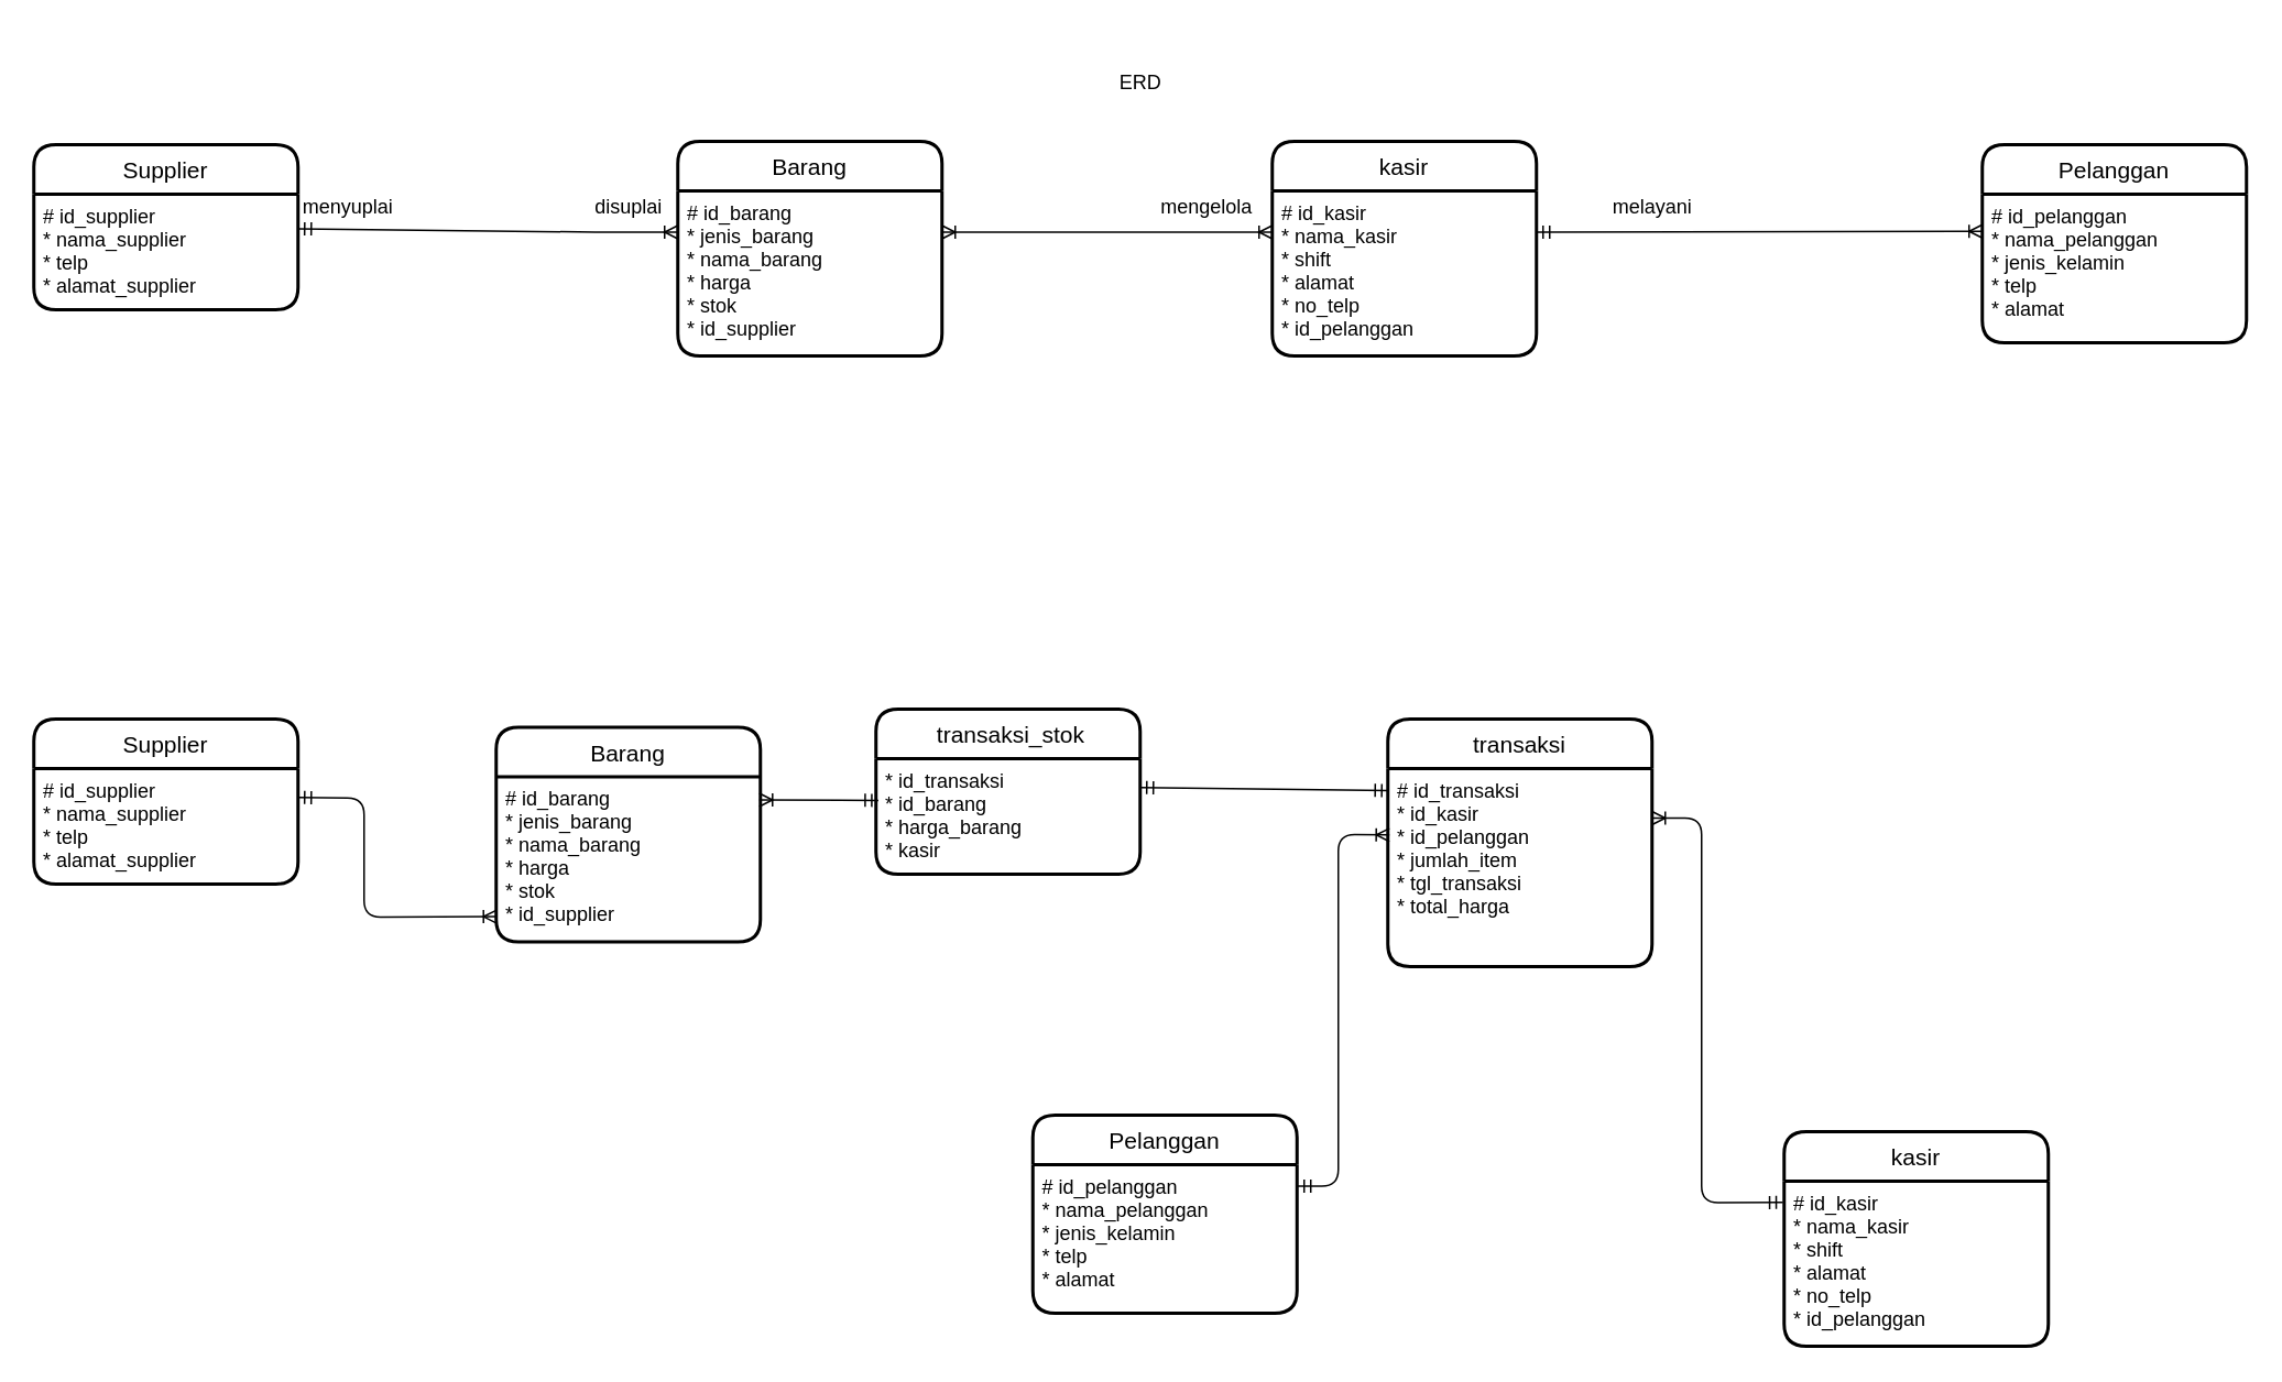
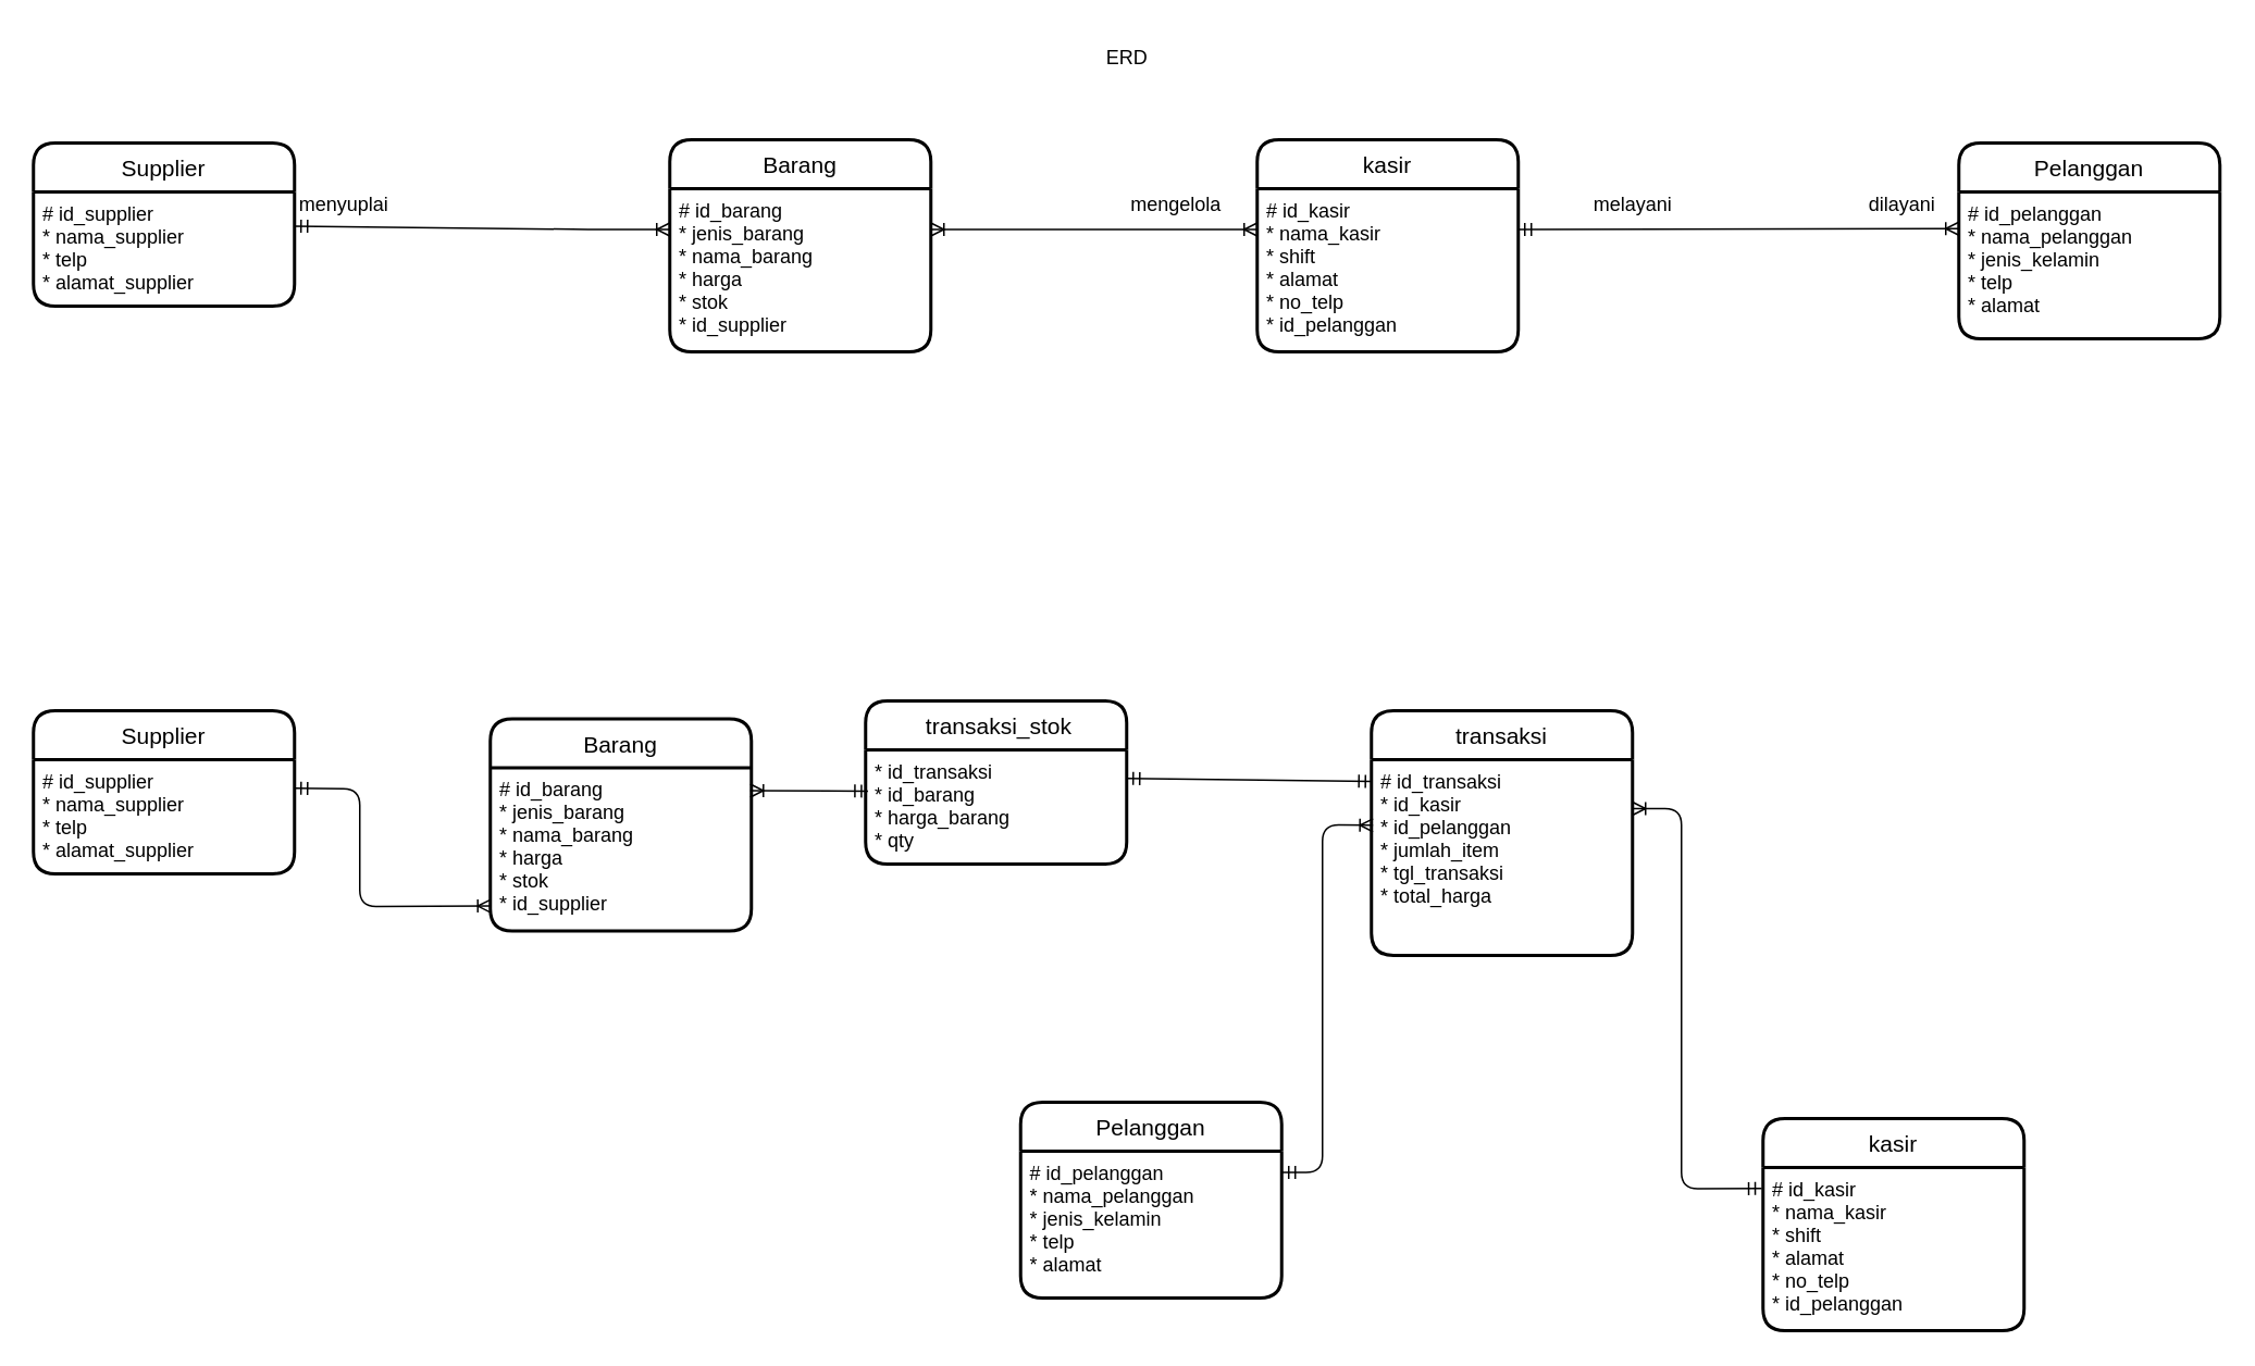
- <mxCell id="21" value="ERD" style="text;html=1;align=center;verticalAlign=middle;resizable=0;points=[];autosize=1;strokeColor=none;fillColor=none;" vertex="1" parent="1"><mxGeometry x="665" y="35" width="50" height="30" as="geometry" /></mxCell>
+ <mxCell id="21" value="ERD" style="text;html=1;align=center;verticalAlign=middle;resizable=0;points=[];autosize=1;strokeColor=none;fillColor=none;" vertex="1" parent="1"><mxGeometry x="665" y="20" width="50" height="30" as="geometry" /></mxCell>
- <mxCell id="17" value="disuplai" style="text;html=1;align=center;verticalAlign=middle;resizable=0;points=[];autosize=1;strokeColor=none;fillColor=none;" vertex="1" parent="1"><mxGeometry x="350" y="110" width="60" height="30" as="geometry" /></mxCell>
- <mxCell id="18" value="mengelola" style="text;html=1;align=center;verticalAlign=middle;resizable=0;points=[];autosize=1;strokeColor=none;fillColor=none;" vertex="1" parent="1"><mxGeometry x="690" y="110" width="80" height="30" as="geometry" /></mxCell>
+ <mxCell id="18" value="mengelola" style="text;html=1;align=center;verticalAlign=middle;resizable=0;points=[];autosize=1;strokeColor=none;fillColor=none;" vertex="1" parent="1"><mxGeometry x="680" y="110" width="80" height="30" as="geometry" /></mxCell>
+ <mxCell id="20" value="dilayani" style="text;html=1;align=center;verticalAlign=middle;resizable=0;points=[];autosize=1;strokeColor=none;fillColor=none;" vertex="1" parent="1"><mxGeometry x="1135" y="110" width="60" height="30" as="geometry" /></mxCell>
- <mxCell id="30" value="* id_transaksi&#10;* id_barang&#10;* harga_barang&#10;* kasir" style="align=left;strokeColor=none;fillColor=none;spacingLeft=4;fontSize=12;verticalAlign=top;resizable=0;rotatable=0;part=1;fontFamily=Helvetica;fontColor=default;rounded=1;" vertex="1" parent="29"><mxGeometry y="30" width="160" height="70" as="geometry" /></mxCell>
+ <mxCell id="30" value="* id_transaksi&#10;* id_barang&#10;* harga_barang&#10;* qty" style="align=left;strokeColor=none;fillColor=none;spacingLeft=4;fontSize=12;verticalAlign=top;resizable=0;rotatable=0;part=1;fontFamily=Helvetica;fontColor=default;rounded=1;" vertex="1" parent="29"><mxGeometry y="30" width="160" height="70" as="geometry" /></mxCell>
